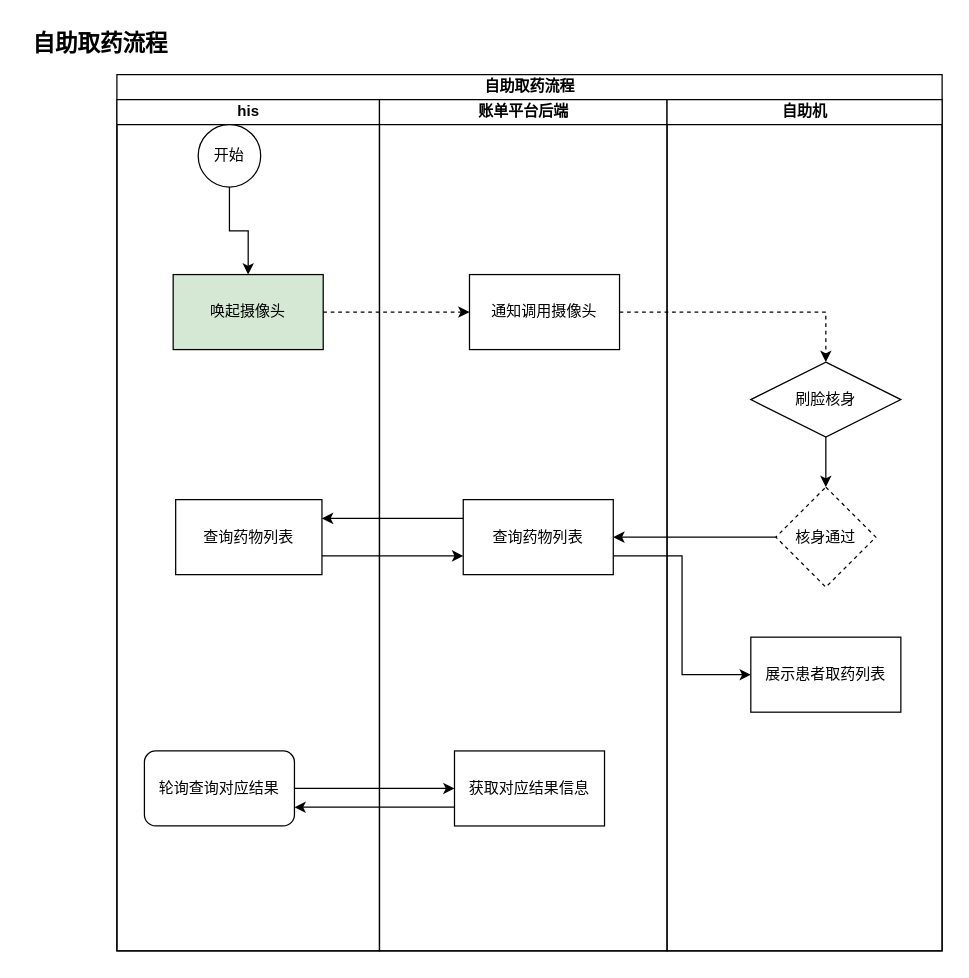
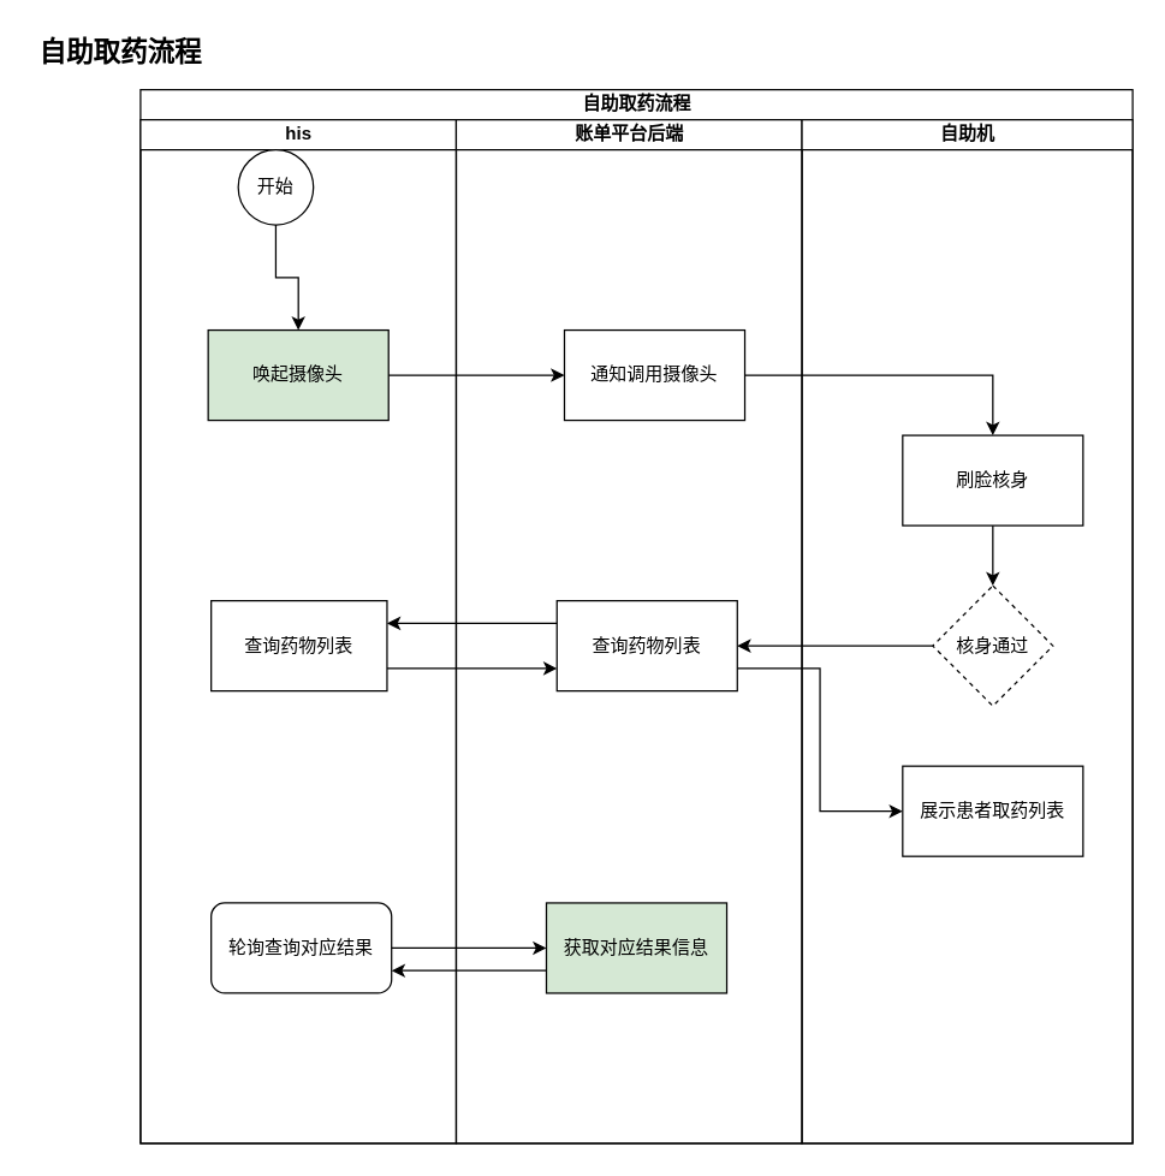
- <mxCell id="18" style="edgeStyle=orthogonalEdgeStyle;rounded=0;orthogonalLoop=1;jettySize=auto;html=1;exitX=1;exitY=0.5;exitDx=0;exitDy=0;entryX=0;entryY=0.5;entryDx=0;entryDy=0;dashed=1;" edge="1" parent="2" source="6" target="10"><mxGeometry relative="1" as="geometry" /></mxCell>
+ <mxCell id="18" style="edgeStyle=orthogonalEdgeStyle;rounded=0;orthogonalLoop=1;jettySize=auto;html=1;exitX=1;exitY=0.5;exitDx=0;exitDy=0;entryX=0;entryY=0.5;entryDx=0;entryDy=0;" edge="1" parent="2" source="6" target="10"><mxGeometry relative="1" as="geometry" /></mxCell>
- <mxCell id="19" style="edgeStyle=orthogonalEdgeStyle;rounded=0;orthogonalLoop=1;jettySize=auto;html=1;exitX=1;exitY=0.5;exitDx=0;exitDy=0;dashed=1;" edge="1" parent="2" source="10" target="15"><mxGeometry relative="1" as="geometry" /></mxCell>
+ <mxCell id="19" style="edgeStyle=orthogonalEdgeStyle;rounded=0;orthogonalLoop=1;jettySize=auto;html=1;exitX=1;exitY=0.5;exitDx=0;exitDy=0;" edge="1" parent="2" source="10" target="15"><mxGeometry relative="1" as="geometry" /></mxCell>
- <mxCell id="15" value="刷脸核身" style="rhombus;whiteSpace=wrap;html=1;" vertex="1" parent="13"><mxGeometry x="67" y="210" width="120" height="60" as="geometry" /></mxCell>
+ <mxCell id="15" value="刷脸核身" style="rounded=0;whiteSpace=wrap;html=1;" vertex="1" parent="13"><mxGeometry x="67" y="210" width="120" height="60" as="geometry" /></mxCell>
- <mxCell id="8" value="轮询查询对应结果" style="rounded=1;whiteSpace=wrap;html=1;" vertex="1" parent="3"><mxGeometry x="22" y="521" width="120" height="60" as="geometry" /></mxCell>
+ <mxCell id="8" value="轮询查询对应结果" style="rounded=1;whiteSpace=wrap;html=1;" vertex="1" parent="3"><mxGeometry x="47" y="521" width="120" height="60" as="geometry" /></mxCell>
- <mxCell id="12" value="获取对应结果信息" style="rounded=0;whiteSpace=wrap;html=1;" vertex="1" parent="9"><mxGeometry x="60" y="521" width="120" height="60" as="geometry" /></mxCell>
+ <mxCell id="12" value="获取对应结果信息" style="rounded=0;whiteSpace=wrap;html=1;fillColor=#d5e8d4;" vertex="1" parent="9"><mxGeometry x="60" y="521" width="120" height="60" as="geometry" /></mxCell>
